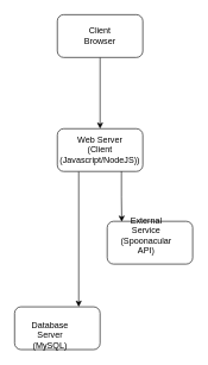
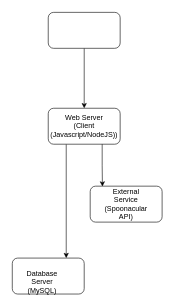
- <mxCell id="8" value="Client Browser" style="text;html=1;align=center;verticalAlign=middle;whiteSpace=wrap;rounded=0;" vertex="1" parent="1"><mxGeometry x="110" y="35" width="60" height="30" as="geometry" /></mxCell>
- <mxCell id="10" value="External Service&lt;div&gt;(Spoonacular API)&lt;/div&gt;" style="text;html=1;align=center;verticalAlign=middle;whiteSpace=wrap;rounded=0;" vertex="1" parent="1"><mxGeometry x="175" y="315" width="60" height="30" as="geometry" /></mxCell>
+ <mxCell id="10" value="External Service&lt;div&gt;(Spoonacular API)&lt;/div&gt;" style="text;html=1;align=center;verticalAlign=middle;whiteSpace=wrap;rounded=0;" vertex="1" parent="1"><mxGeometry x="180" y="325" width="60" height="30" as="geometry" /></mxCell>
